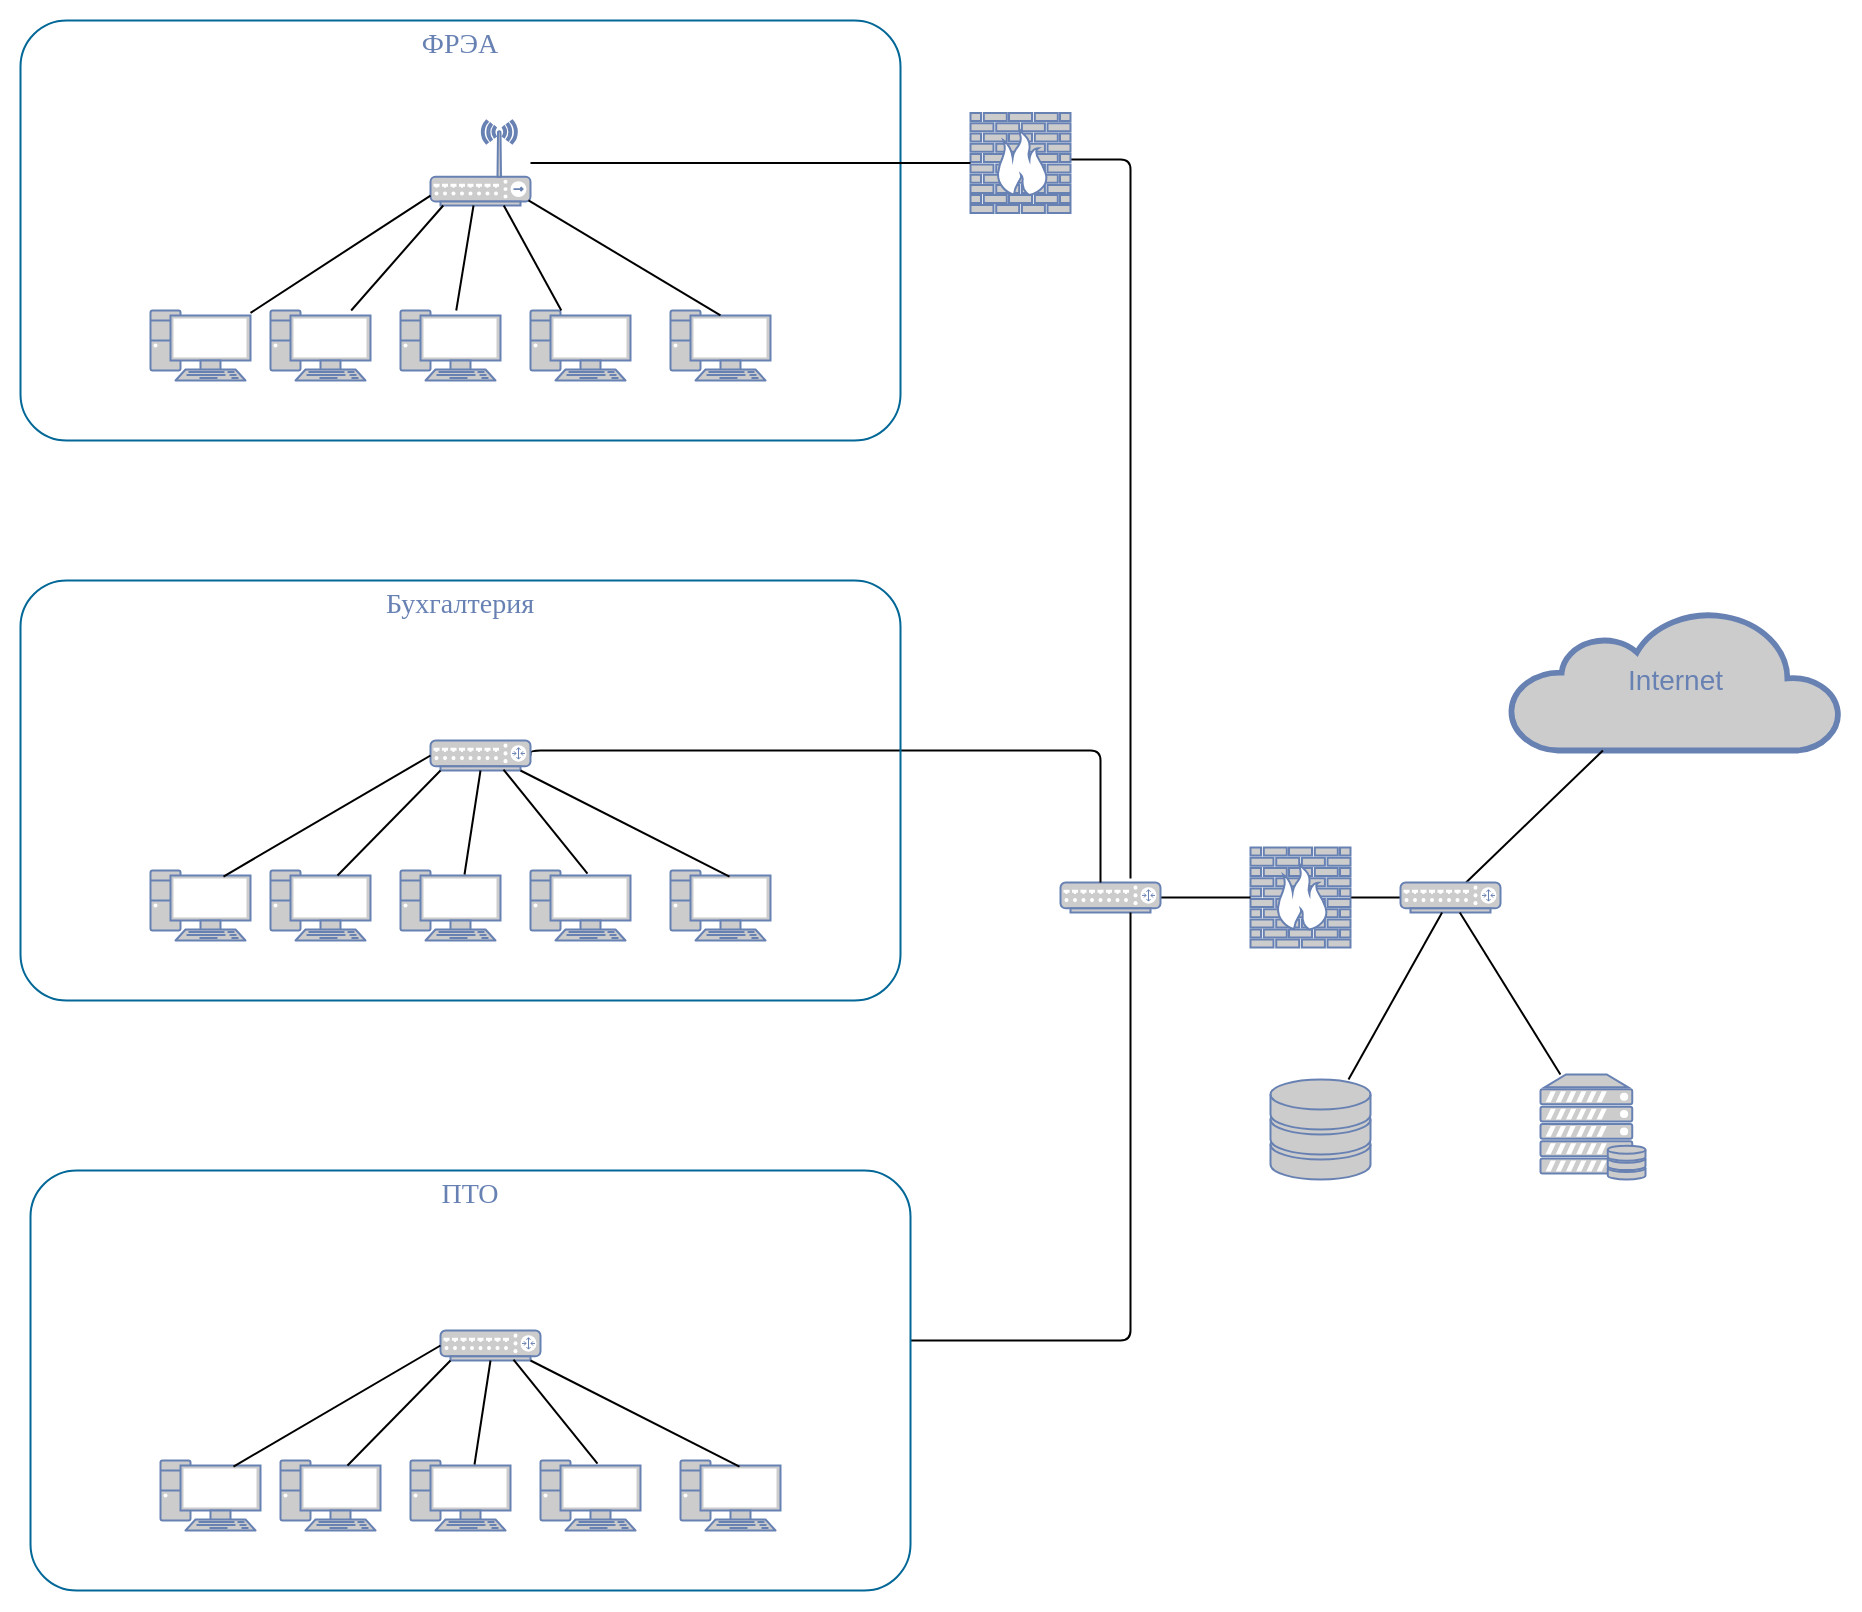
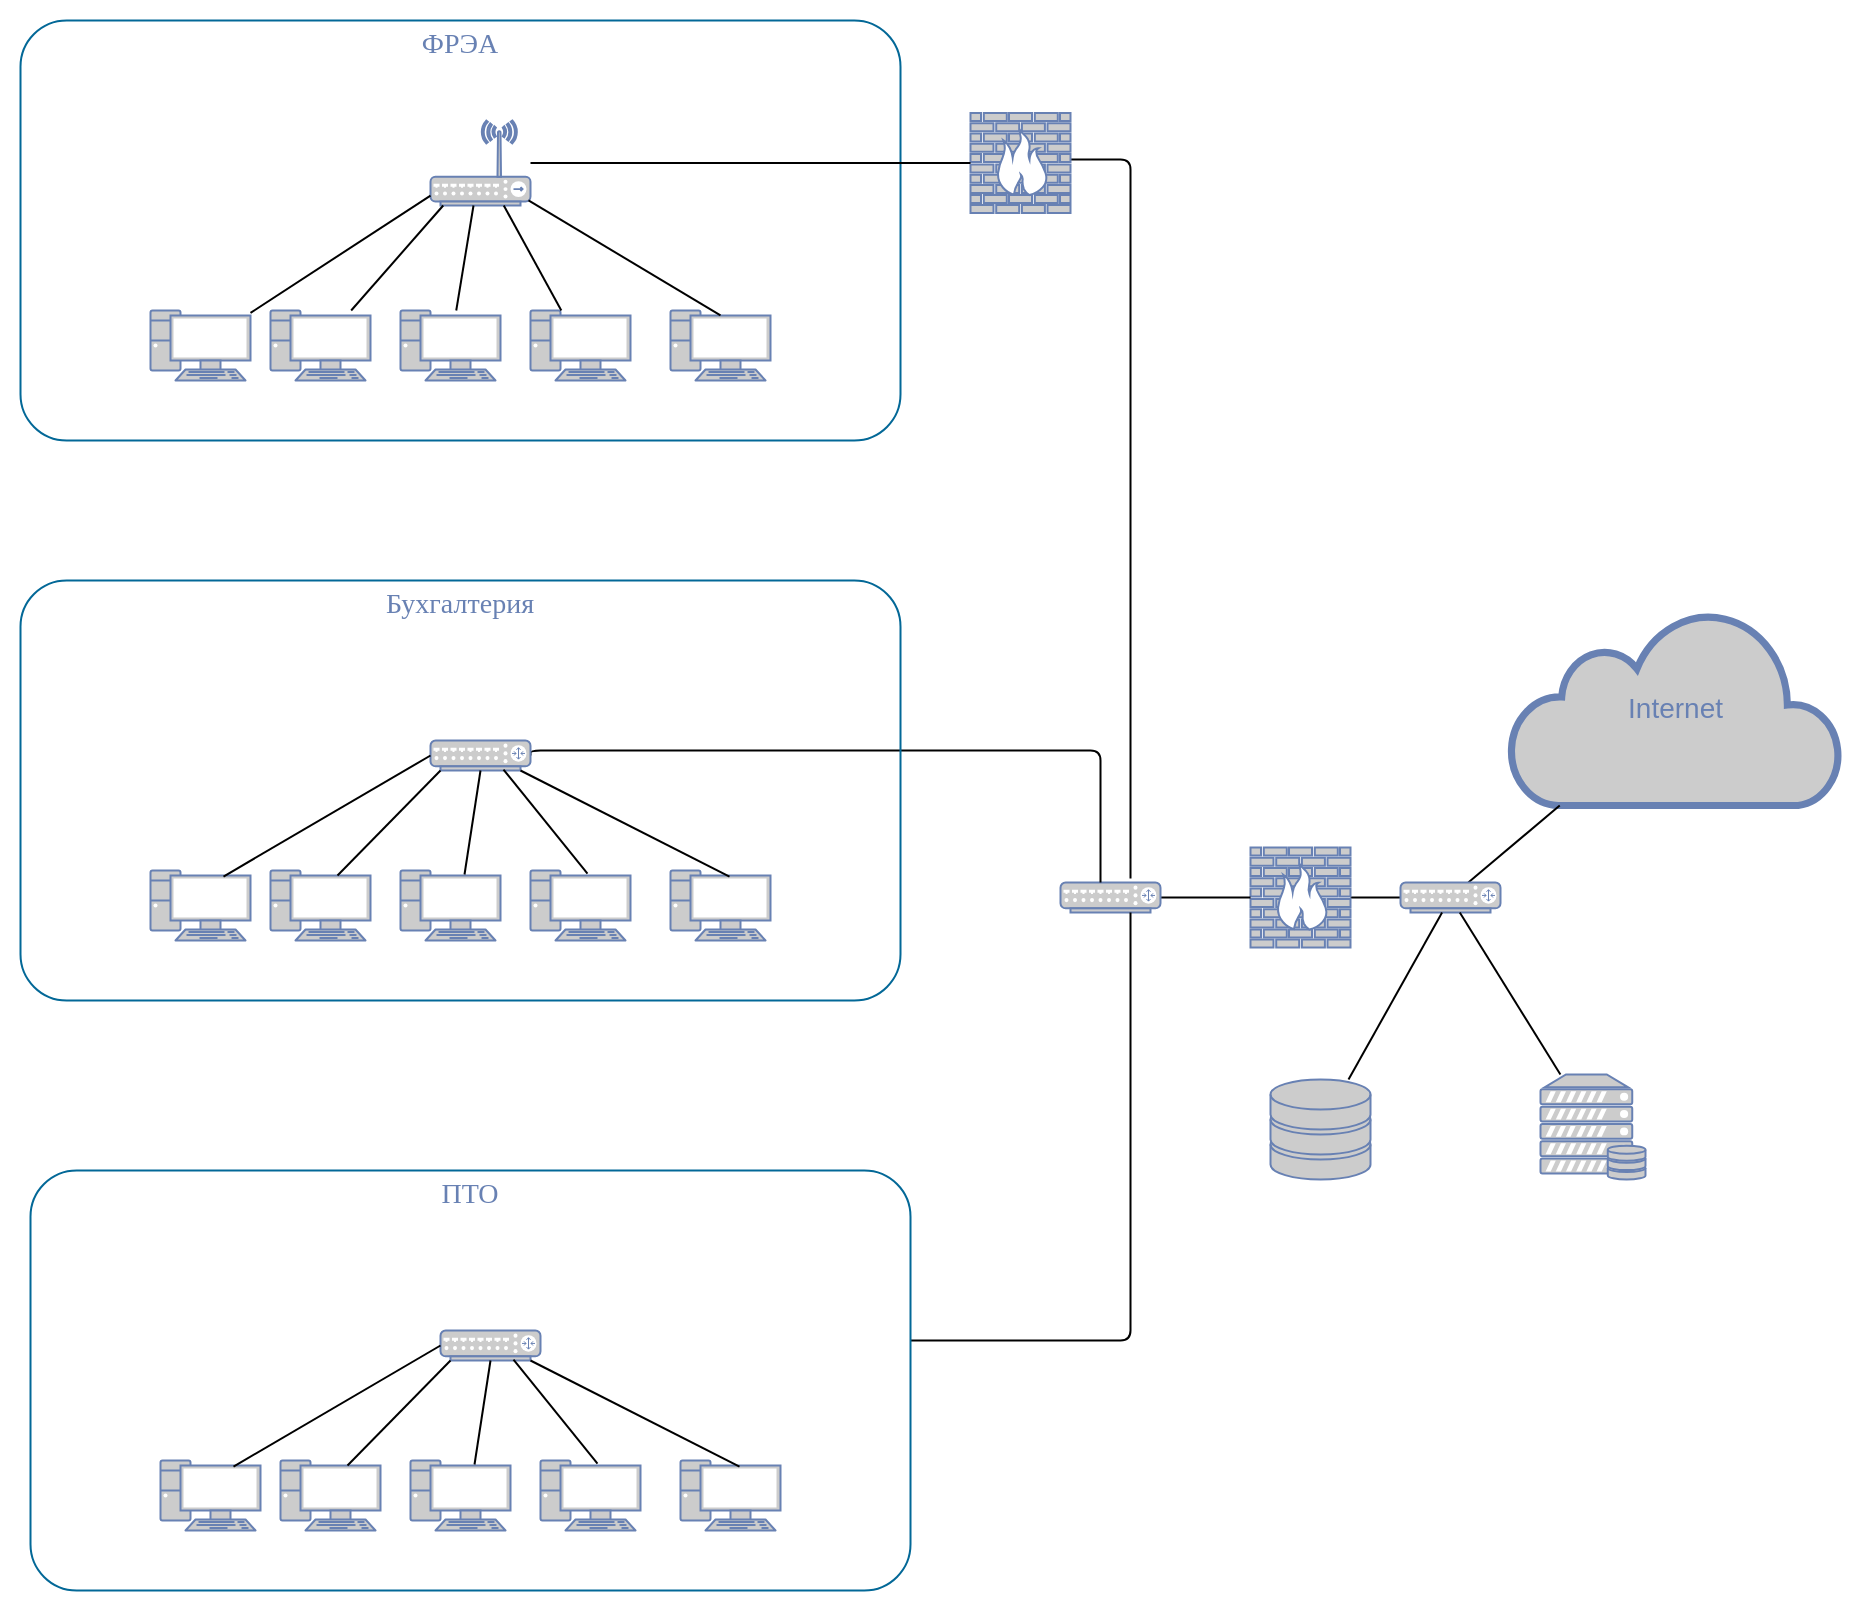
- <mxCell id="19" value="Internet" style="html=1;fillColor=#CCCCCC;strokeColor=#6881B3;gradientColor=none;gradientDirection=north;strokeWidth=2;shape=mxgraph.networks.cloud;fontColor=#6881B3;rounded=0;shadow=0;comic=0;align=center;fontSize=28;" parent="1" vertex="1"><mxGeometry x="1510" y="610" width="330" height="140" as="geometry" /></mxCell>
+ <mxCell id="19" value="Internet" style="html=1;fillColor=#CCCCCC;strokeColor=#6881B3;gradientColor=none;gradientDirection=north;strokeWidth=2;shape=mxgraph.networks.cloud;fontColor=#6881B3;rounded=0;shadow=0;comic=0;align=center;fontSize=28;" parent="1" vertex="1"><mxGeometry x="1510" y="610" width="330" height="195" as="geometry" /></mxCell>
